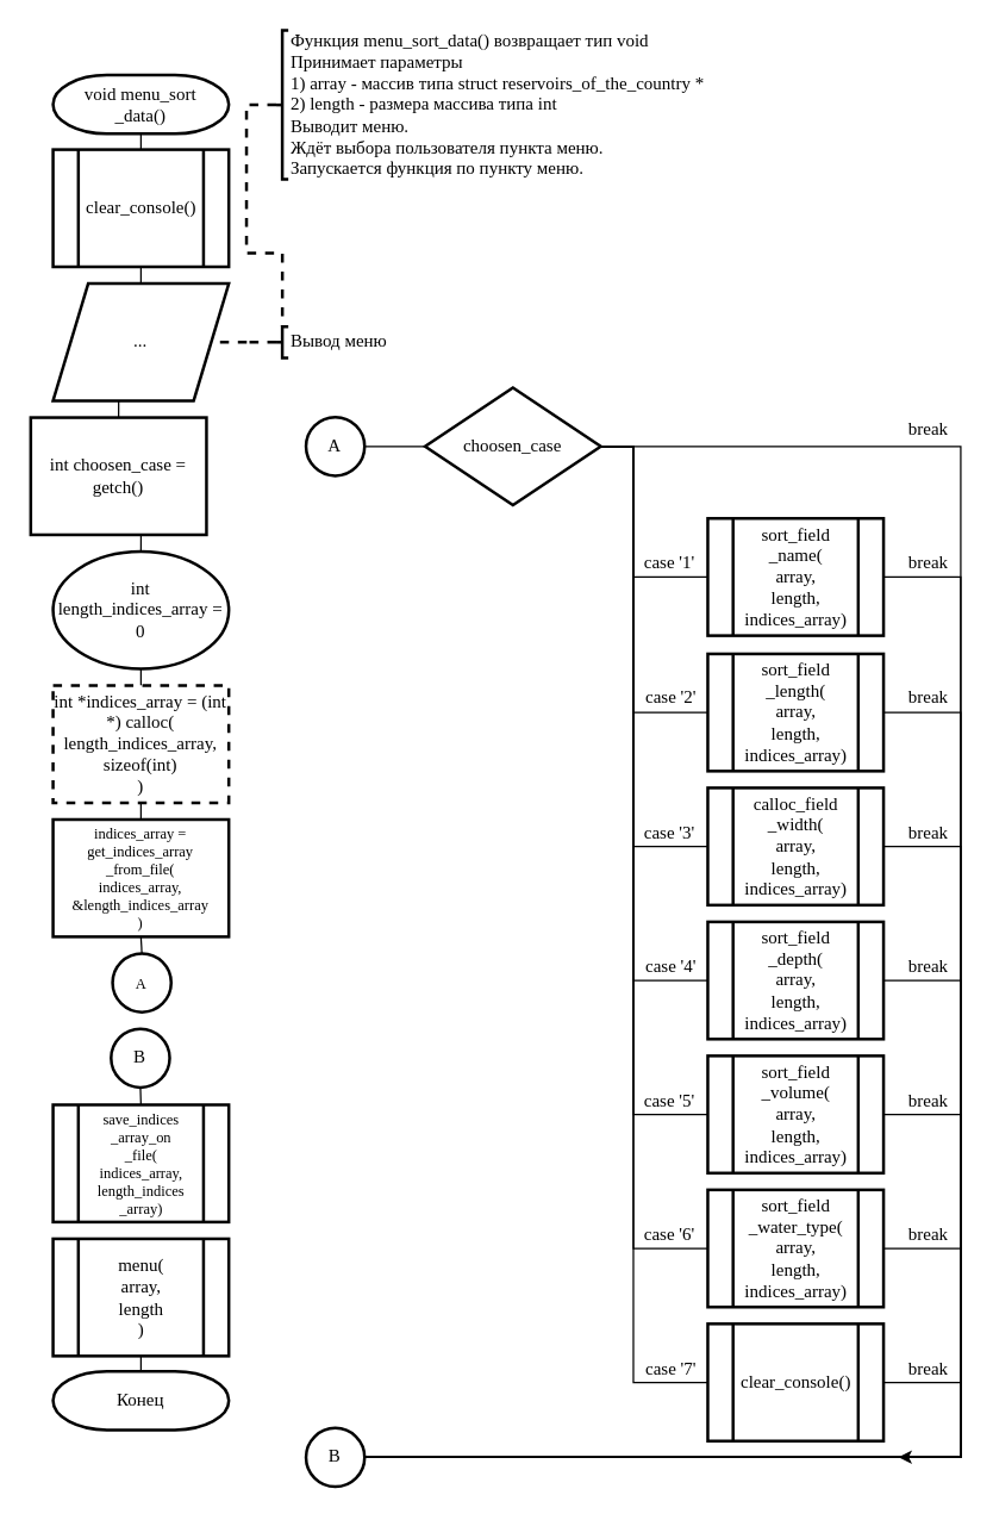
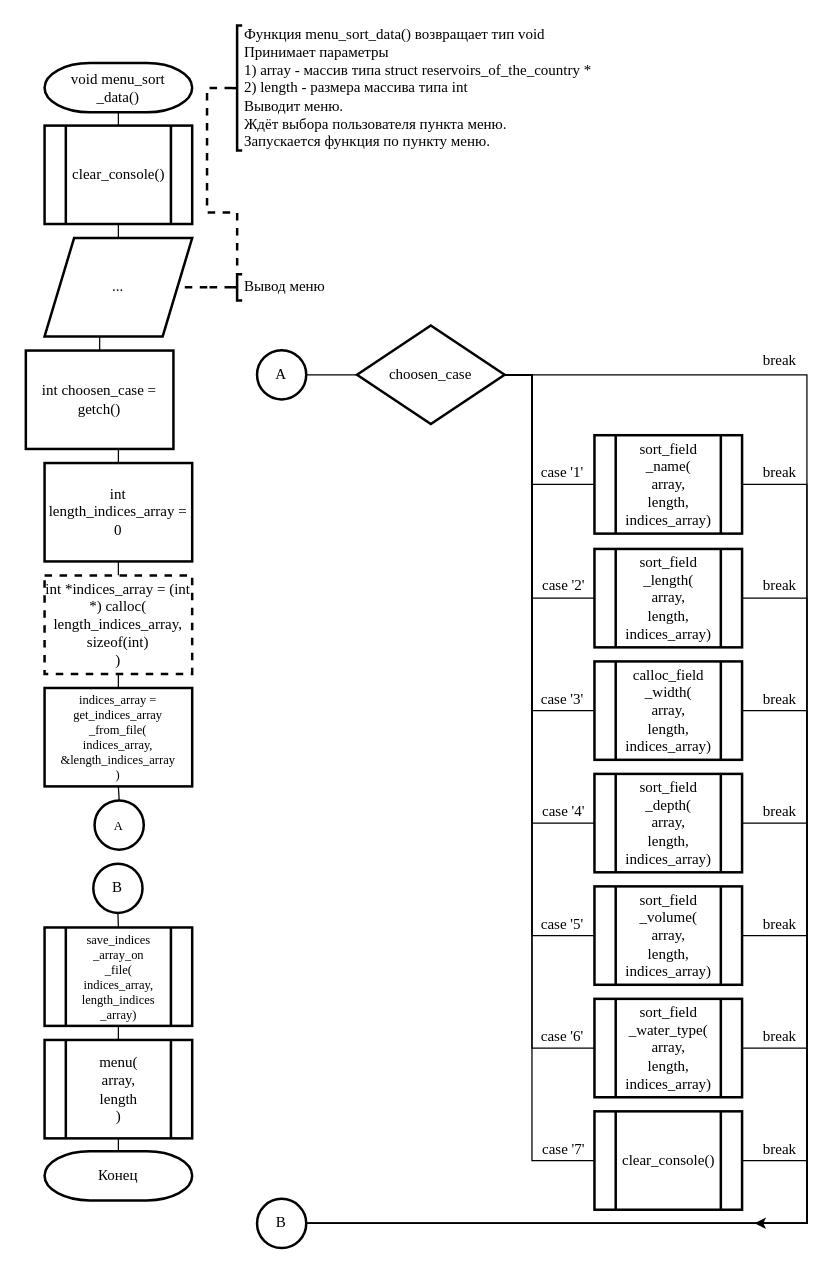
- <mxCell id="11" value="int length_indices_array = 0" style="ellipse;whiteSpace=wrap;html=1;absoluteArcSize=1;arcSize=14;strokeWidth=2;fontSize=12;fontFamily=Times New Roman;" vertex="1" parent="1"><mxGeometry x="35" y="370" width="118.11" height="78.74" as="geometry" /></mxCell>
+ <mxCell id="11" value="int length_indices_array = 0" style="rounded=0;whiteSpace=wrap;html=1;absoluteArcSize=1;arcSize=14;strokeWidth=2;fontSize=12;fontFamily=Times New Roman;" vertex="1" parent="1"><mxGeometry x="35" y="370" width="118.11" height="78.74" as="geometry" /></mxCell>
+ <mxCell id="56" style="edgeStyle=orthogonalEdgeStyle;rounded=0;orthogonalLoop=1;jettySize=auto;html=1;exitX=0.5;exitY=1;exitDx=0;exitDy=0;entryX=0.5;entryY=0;entryDx=0;entryDy=0;endArrow=none;endFill=0;fontFamily=Times New Roman;fontSize=10;" edge="1" parent="1" source="57" target="59"><mxGeometry relative="1" as="geometry" /></mxCell>
